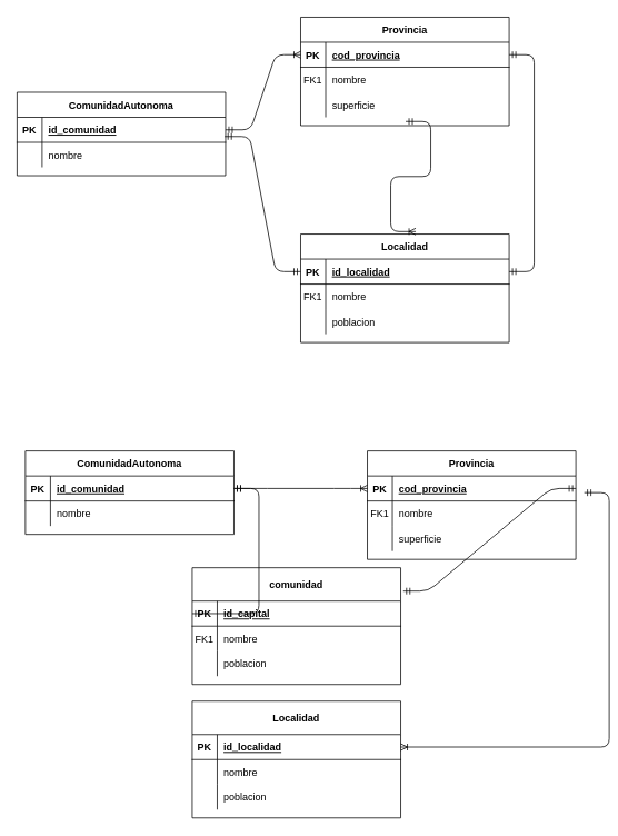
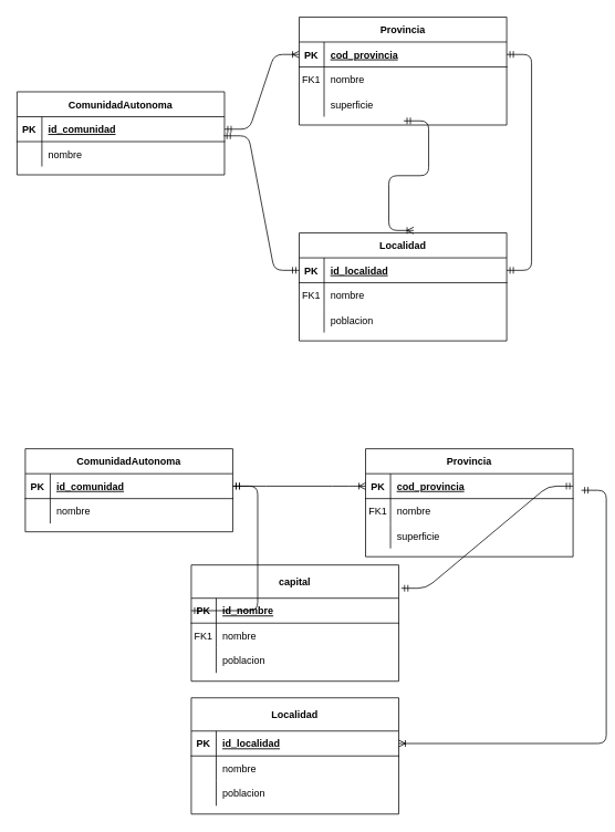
- <mxCell id="62" value="comunidad" style="shape=table;startSize=40;container=1;collapsible=1;childLayout=tableLayout;fixedRows=1;rowLines=0;fontStyle=1;align=center;resizeLast=1;" vertex="1" parent="1"><mxGeometry x="230" y="680" width="250" height="140" as="geometry" /></mxCell>
+ <mxCell id="62" value="capital" style="shape=table;startSize=40;container=1;collapsible=1;childLayout=tableLayout;fixedRows=1;rowLines=0;fontStyle=1;align=center;resizeLast=1;" vertex="1" parent="1"><mxGeometry x="230" y="680" width="250" height="140" as="geometry" /></mxCell>
- <mxCell id="65" value="id_capital" style="shape=partialRectangle;overflow=hidden;connectable=0;fillColor=none;top=0;left=0;bottom=0;right=0;align=left;spacingLeft=6;fontStyle=5;" vertex="1" parent="63"><mxGeometry x="30" width="220" height="30" as="geometry" /></mxCell>
+ <mxCell id="65" value="id_nombre" style="shape=partialRectangle;overflow=hidden;connectable=0;fillColor=none;top=0;left=0;bottom=0;right=0;align=left;spacingLeft=6;fontStyle=5;" vertex="1" parent="63"><mxGeometry x="30" width="220" height="30" as="geometry" /></mxCell>
